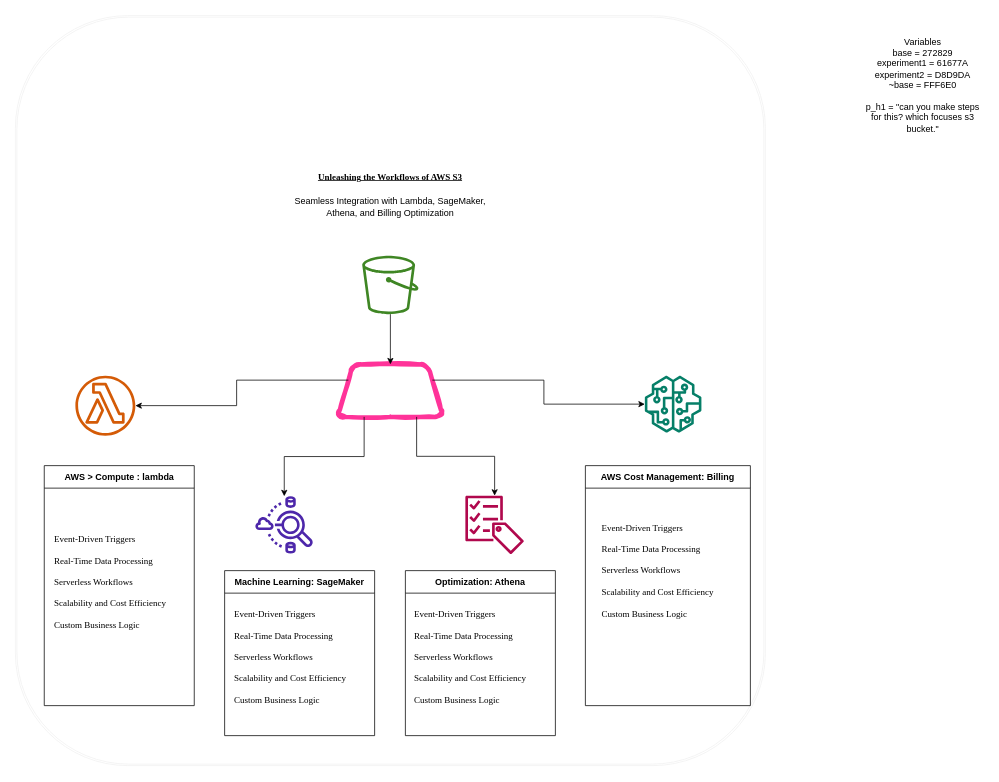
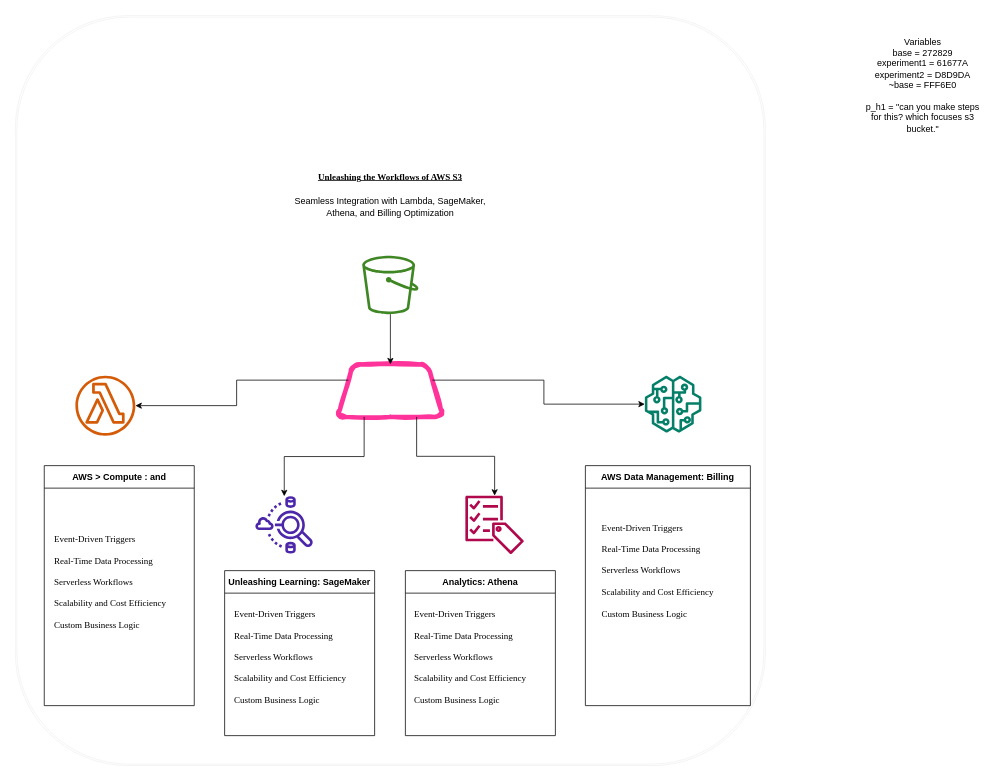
- <mxCell id="17" value="AWS &amp;gt; Compute : lambda" style="swimlane;whiteSpace=wrap;html=1;startSize=30;" vertex="1" parent="1"><mxGeometry x="58.5" y="620" width="200" height="320" as="geometry" /></mxCell>
+ <mxCell id="17" value="AWS &amp;gt; Compute : and" style="swimlane;whiteSpace=wrap;html=1;startSize=30;" vertex="1" parent="1"><mxGeometry x="58.5" y="620" width="200" height="320" as="geometry" /></mxCell>
- <mxCell id="20" value="AWS Cost Management: Billing" style="swimlane;whiteSpace=wrap;html=1;startSize=30;" vertex="1" parent="1"><mxGeometry x="780" y="620" width="220" height="320" as="geometry" /></mxCell>
+ <mxCell id="20" value="AWS Data Management: Billing" style="swimlane;whiteSpace=wrap;html=1;startSize=30;" vertex="1" parent="1"><mxGeometry x="780" y="620" width="220" height="320" as="geometry" /></mxCell>
- <mxCell id="19" value="Machine Learning: SageMaker" style="swimlane;whiteSpace=wrap;html=1;startSize=30;" vertex="1" parent="1"><mxGeometry x="299" y="760" width="200" height="220" as="geometry" /></mxCell>
+ <mxCell id="19" value="Unleashing Learning: SageMaker" style="swimlane;whiteSpace=wrap;html=1;startSize=30;" vertex="1" parent="1"><mxGeometry x="299" y="760" width="200" height="220" as="geometry" /></mxCell>
- <mxCell id="22" value="Optimization: Athena" style="swimlane;whiteSpace=wrap;html=1;startSize=30;" vertex="1" parent="1"><mxGeometry x="540" y="760" width="200" height="220" as="geometry" /></mxCell>
+ <mxCell id="22" value="Analytics: Athena" style="swimlane;whiteSpace=wrap;html=1;startSize=30;" vertex="1" parent="1"><mxGeometry x="540" y="760" width="200" height="220" as="geometry" /></mxCell>
